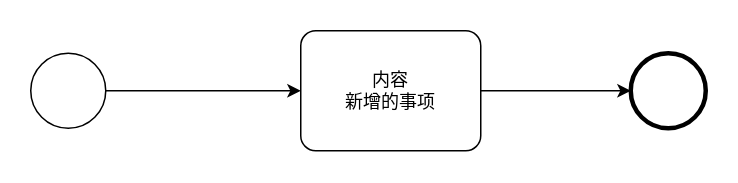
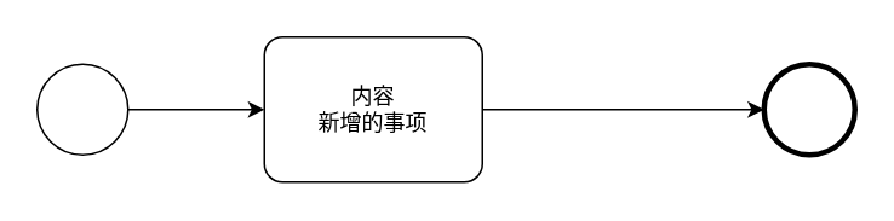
- <mxCell id="5" value="内容&lt;br&gt;新增的事项" style="points=[[0.25,0,0],[0.5,0,0],[0.75,0,0],[1,0.25,0],[1,0.5,0],[1,0.75,0],[0.75,1,0],[0.5,1,0],[0.25,1,0],[0,0.75,0],[0,0.5,0],[0,0.25,0]];shape=mxgraph.bpmn.task;whiteSpace=wrap;rectStyle=rounded;size=10;html=1;container=1;expand=0;collapsible=0;taskMarker=abstract;" vertex="1" parent="1"><mxGeometry x="200" y="20" width="120" height="80" as="geometry" /></mxCell>
+ <mxCell id="5" value="内容&lt;br&gt;新增的事项" style="points=[[0.25,0,0],[0.5,0,0],[0.75,0,0],[1,0.25,0],[1,0.5,0],[1,0.75,0],[0.75,1,0],[0.5,1,0],[0.25,1,0],[0,0.75,0],[0,0.5,0],[0,0.25,0]];shape=mxgraph.bpmn.task;whiteSpace=wrap;rectStyle=rounded;size=10;html=1;container=1;expand=0;collapsible=0;taskMarker=abstract;" vertex="1" parent="1"><mxGeometry x="145" y="20" width="120" height="80" as="geometry" /></mxCell>
